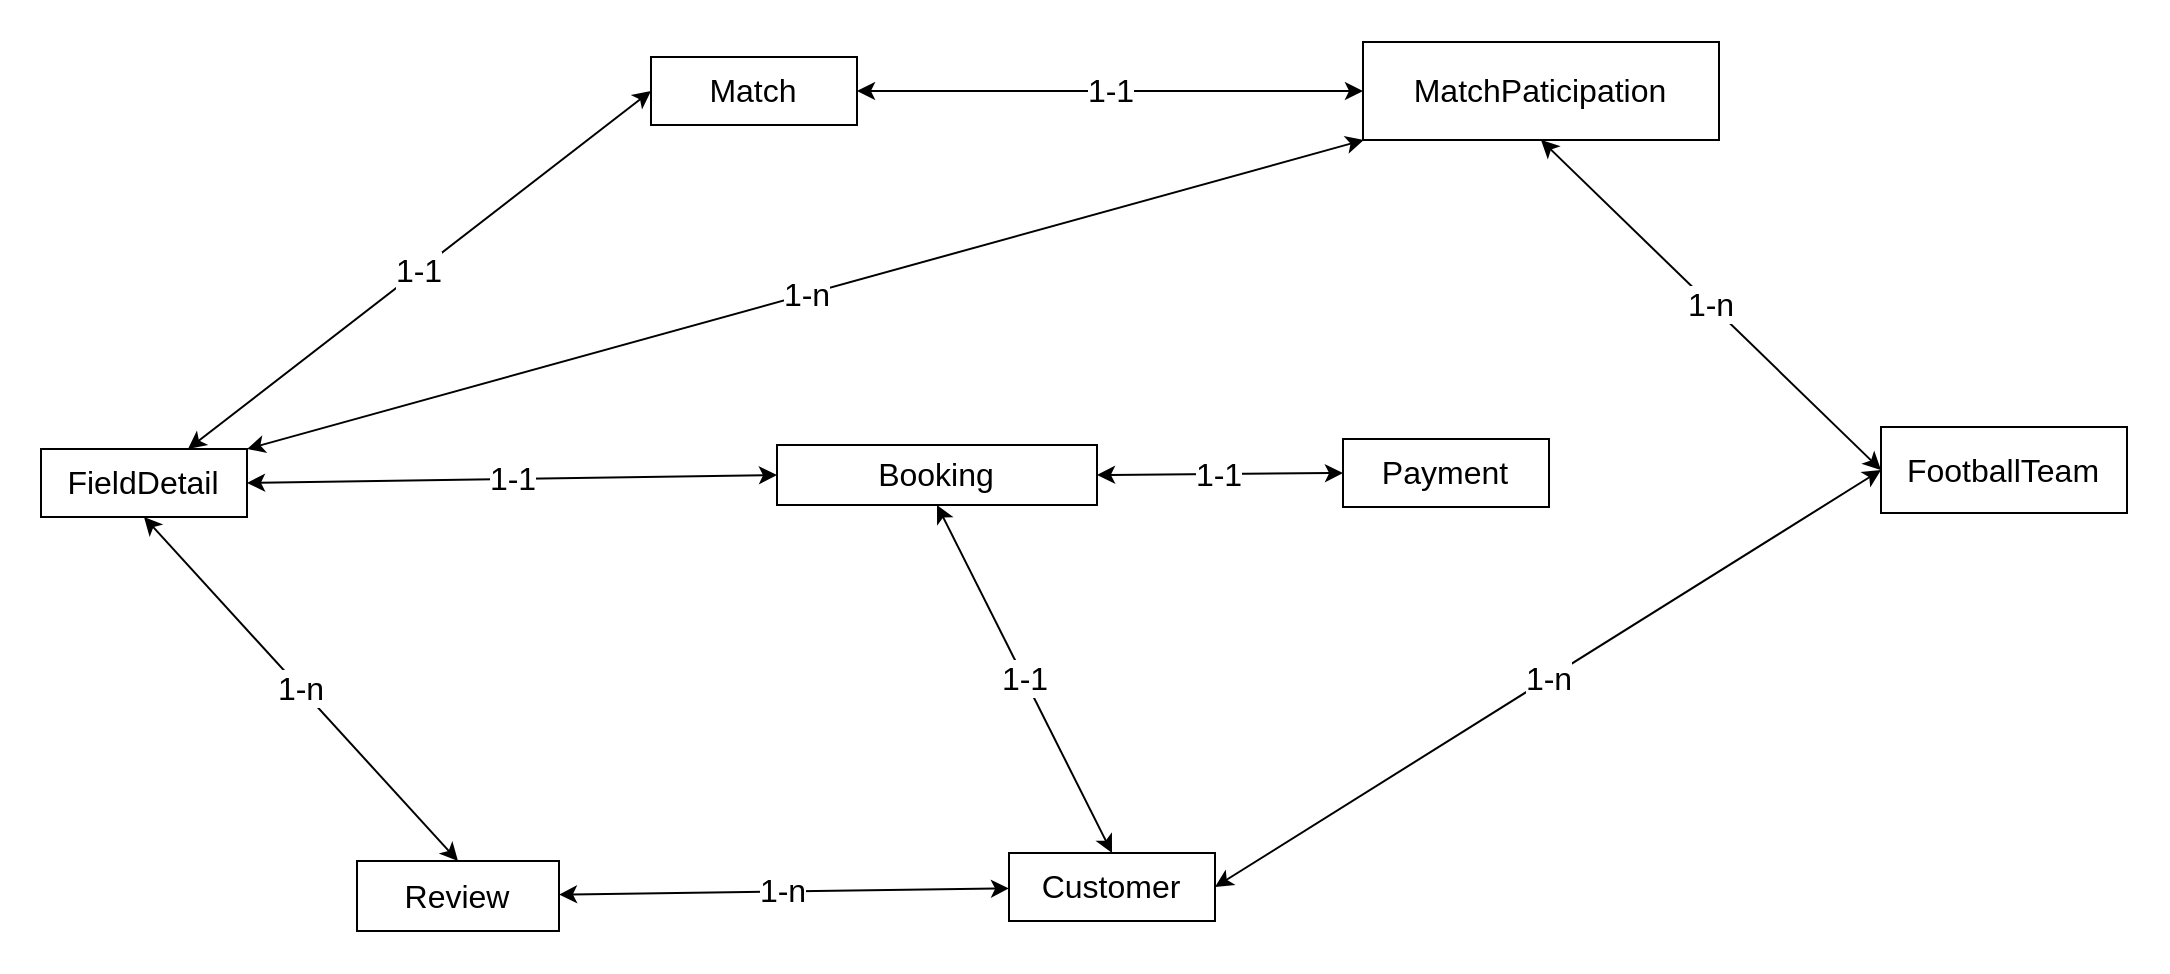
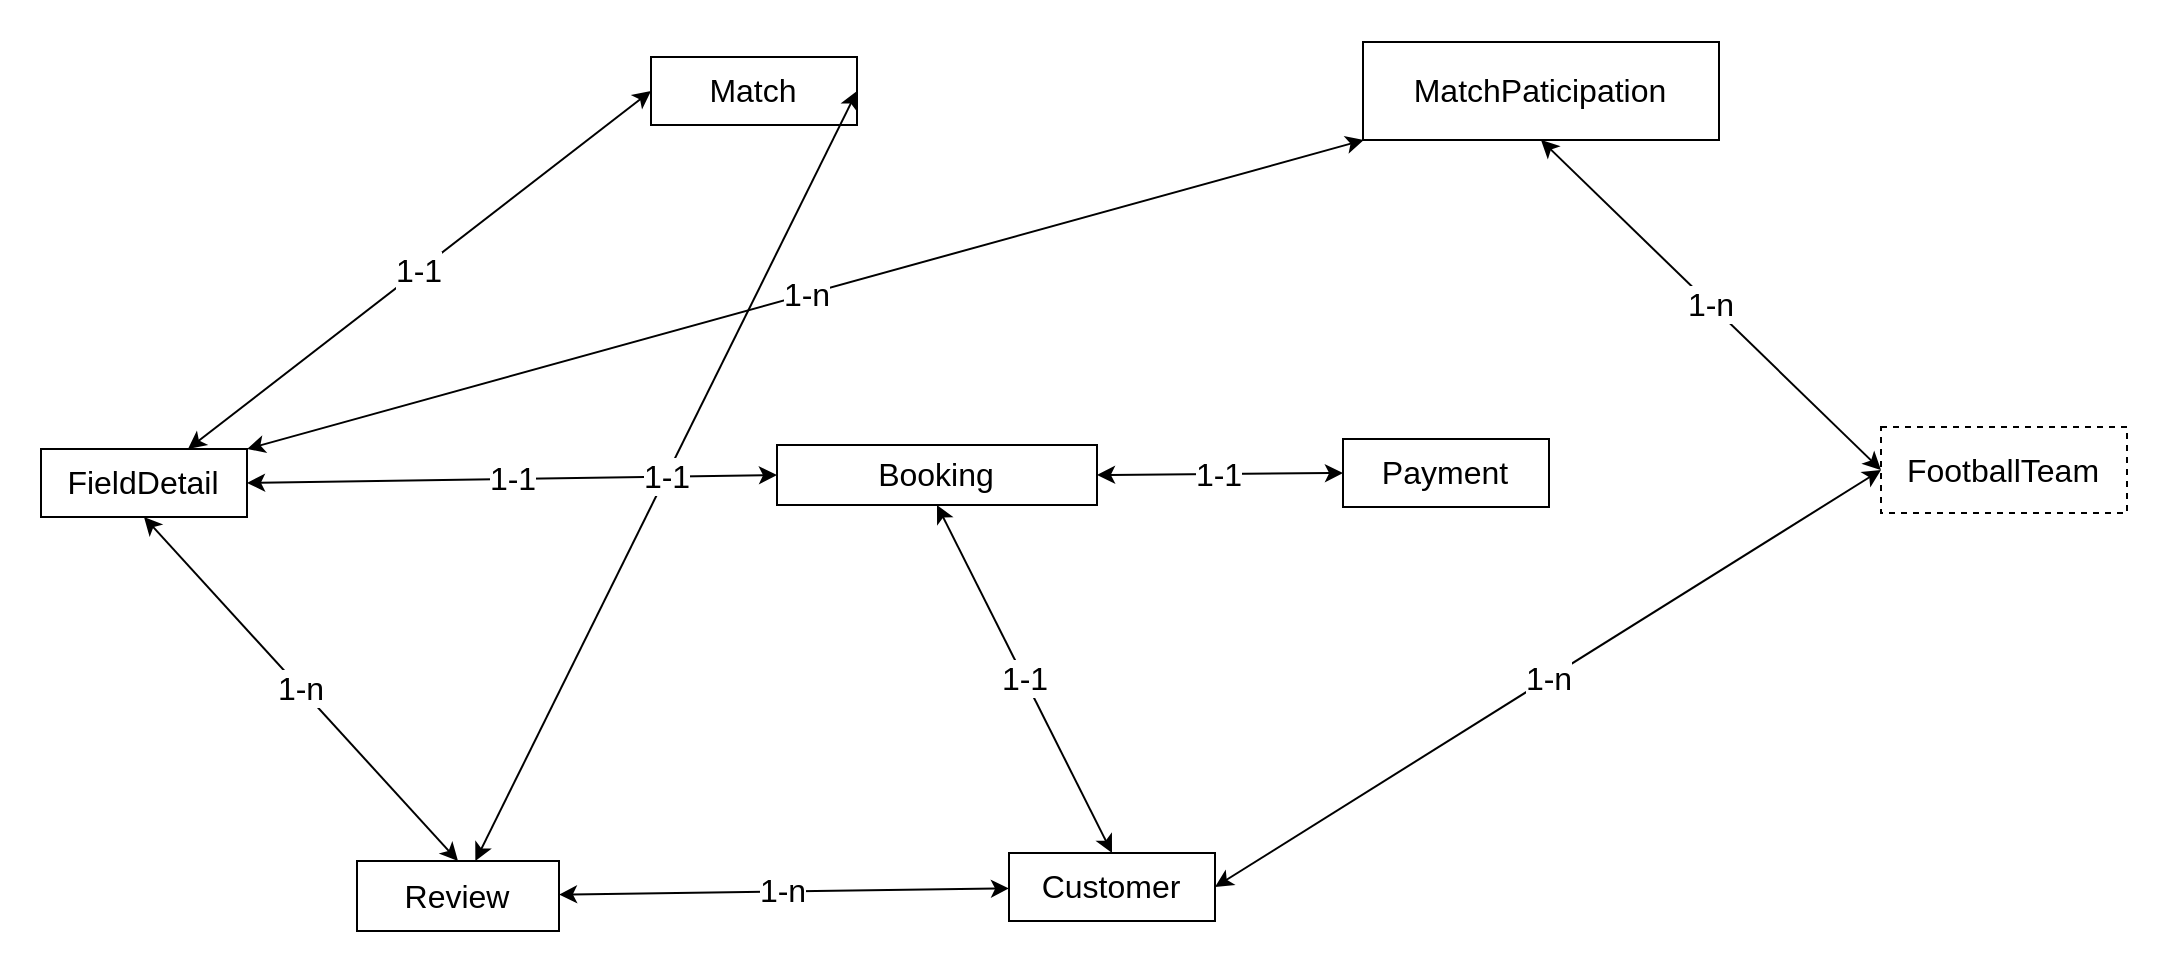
- <mxCell id="19" value="1-1" style="endArrow=classic;startArrow=classic;html=1;rounded=0;fontSize=16;entryX=0;entryY=0.5;entryDx=0;entryDy=0;exitX=1;exitY=0.5;exitDx=0;exitDy=0;" edge="1" parent="1" source="5" target="4"><mxGeometry width="50" height="50" relative="1" as="geometry"><mxPoint x="108.434" y="198" as="sourcePoint" /><mxPoint x="335" y="55" as="targetPoint" /></mxGeometry></mxCell>
+ <mxCell id="19" value="1-1" style="endArrow=classic;startArrow=classic;html=1;rounded=0;fontSize=16;exitX=1;exitY=0.5;exitDx=0;exitDy=0;" edge="1" parent="1" source="5" target="2"><mxGeometry width="50" height="50" relative="1" as="geometry"><mxPoint x="108.434" y="198" as="sourcePoint" /><mxPoint x="335" y="55" as="targetPoint" /></mxGeometry></mxCell>
- <mxCell id="6" value="&lt;font style=&quot;font-size: 16px;&quot;&gt;FootballTeam&lt;/font&gt;" style="rounded=0;whiteSpace=wrap;html=1;" vertex="1" parent="1"><mxGeometry x="940" y="213" width="123" height="43" as="geometry" /></mxCell>
+ <mxCell id="6" value="&lt;font style=&quot;font-size: 16px;&quot;&gt;FootballTeam&lt;/font&gt;" style="rounded=0;whiteSpace=wrap;html=1;dashed=1;" vertex="1" parent="1"><mxGeometry x="940" y="213" width="123" height="43" as="geometry" /></mxCell>
